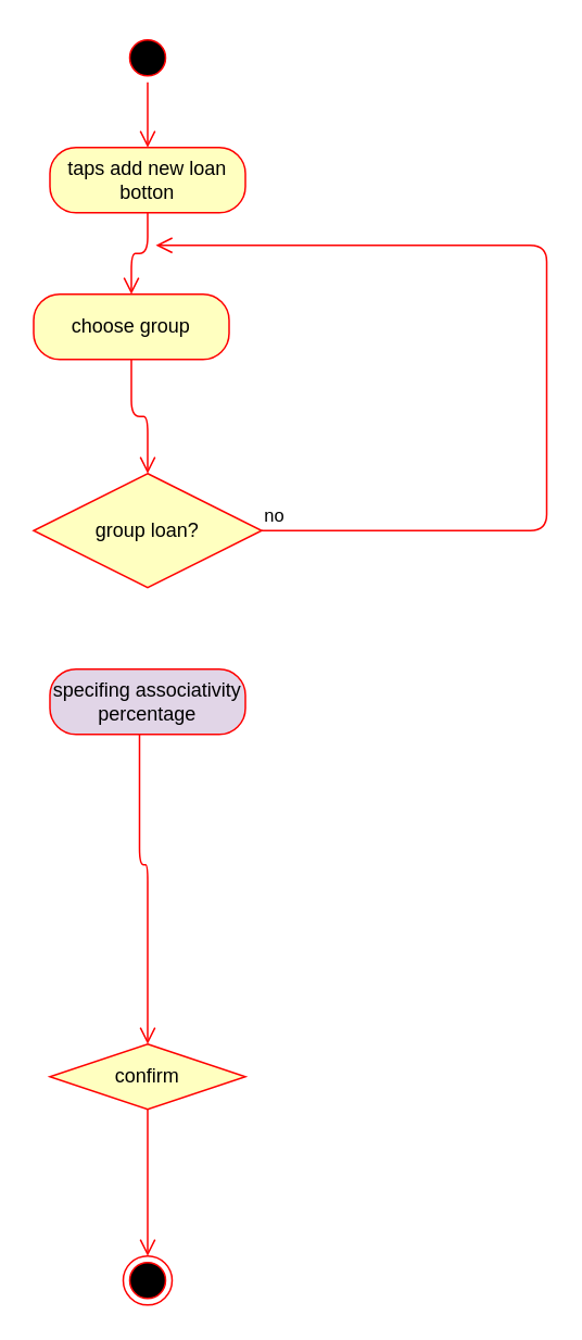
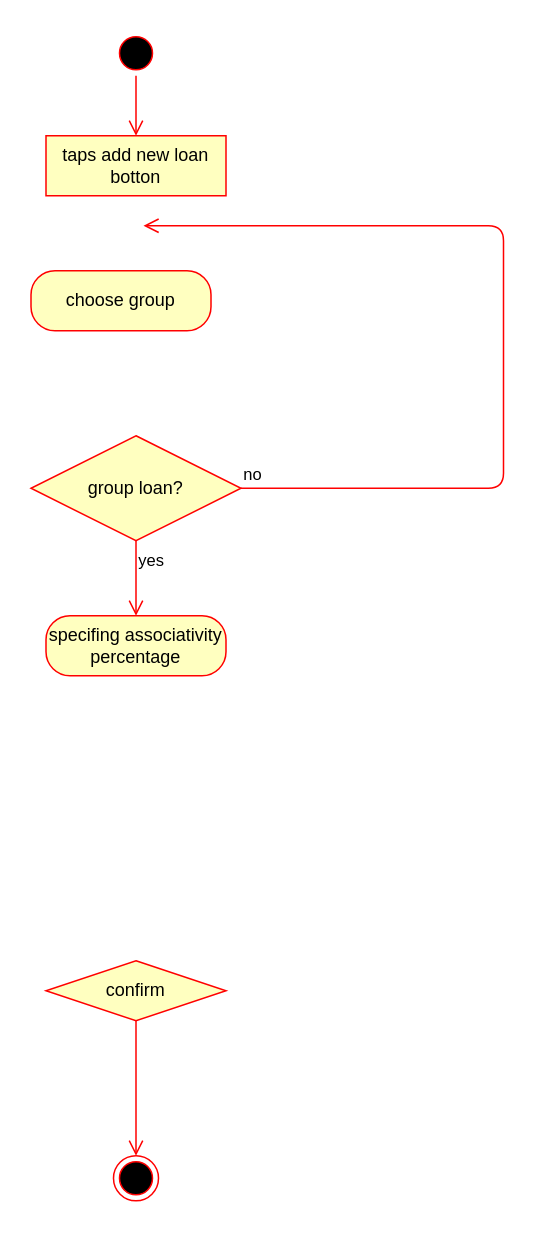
- <mxCell id="10" value="taps add new loan botton" style="rounded=1;whiteSpace=wrap;html=1;arcSize=40;fontColor=#000000;fillColor=#ffffc0;strokeColor=#ff0000;" parent="1" vertex="1"><mxGeometry x="30" y="90" width="120" height="40" as="geometry" /></mxCell>
+ <mxCell id="10" value="taps add new loan botton" style="whiteSpace=wrap;html=1;arcSize=40;fontColor=#000000;fillColor=#ffffc0;strokeColor=#ff0000;rounded=0;" parent="1" vertex="1"><mxGeometry x="30" y="90" width="120" height="40" as="geometry" /></mxCell>
- <mxCell id="11" value="" style="edgeStyle=orthogonalEdgeStyle;html=1;verticalAlign=bottom;endArrow=open;endSize=8;strokeColor=#ff0000;entryX=0.5;entryY=0;entryDx=0;entryDy=0;" parent="1" source="10" target="5" edge="1"><mxGeometry relative="1" as="geometry"><mxPoint x="-37.5" y="180" as="targetPoint" /></mxGeometry></mxCell>
- <mxCell id="6" value="" style="edgeStyle=orthogonalEdgeStyle;html=1;verticalAlign=bottom;endArrow=open;endSize=8;strokeColor=#ff0000;entryX=0.5;entryY=0;entryDx=0;entryDy=0;" parent="1" source="5" target="9" edge="1"><mxGeometry relative="1" as="geometry"><mxPoint x="90" y="410" as="targetPoint" /></mxGeometry></mxCell>
+ <mxCell id="8" value="yes" style="edgeStyle=orthogonalEdgeStyle;html=1;align=left;verticalAlign=top;endArrow=open;endSize=8;strokeColor=#ff0000;entryX=0.5;entryY=0;entryDx=0;entryDy=0;" parent="1" source="9" target="12" edge="1"><mxGeometry x="-1" relative="1" as="geometry"><mxPoint x="90" y="360" as="targetPoint" /></mxGeometry></mxCell>
- <mxCell id="12" value="specifing associativity percentage" style="rounded=1;whiteSpace=wrap;html=1;arcSize=40;fontColor=#000000;fillColor=#e1d5e7;strokeColor=#ff0000;" parent="1" vertex="1"><mxGeometry x="30" y="410" width="120" height="40" as="geometry" /></mxCell>
+ <mxCell id="12" value="specifing associativity percentage" style="rounded=1;whiteSpace=wrap;html=1;arcSize=40;fontColor=#000000;fillColor=#ffffc0;strokeColor=#ff0000;" parent="1" vertex="1"><mxGeometry x="30" y="410" width="120" height="40" as="geometry" /></mxCell>
- <mxCell id="13" value="" style="edgeStyle=orthogonalEdgeStyle;html=1;verticalAlign=bottom;endArrow=open;endSize=8;strokeColor=#ff0000;" parent="1" source="12" target="14" edge="1"><mxGeometry relative="1" as="geometry"><mxPoint x="90" y="530" as="targetPoint" /><Array as="points"><mxPoint x="85" y="530" /><mxPoint x="90" y="530" /></Array></mxGeometry></mxCell>
